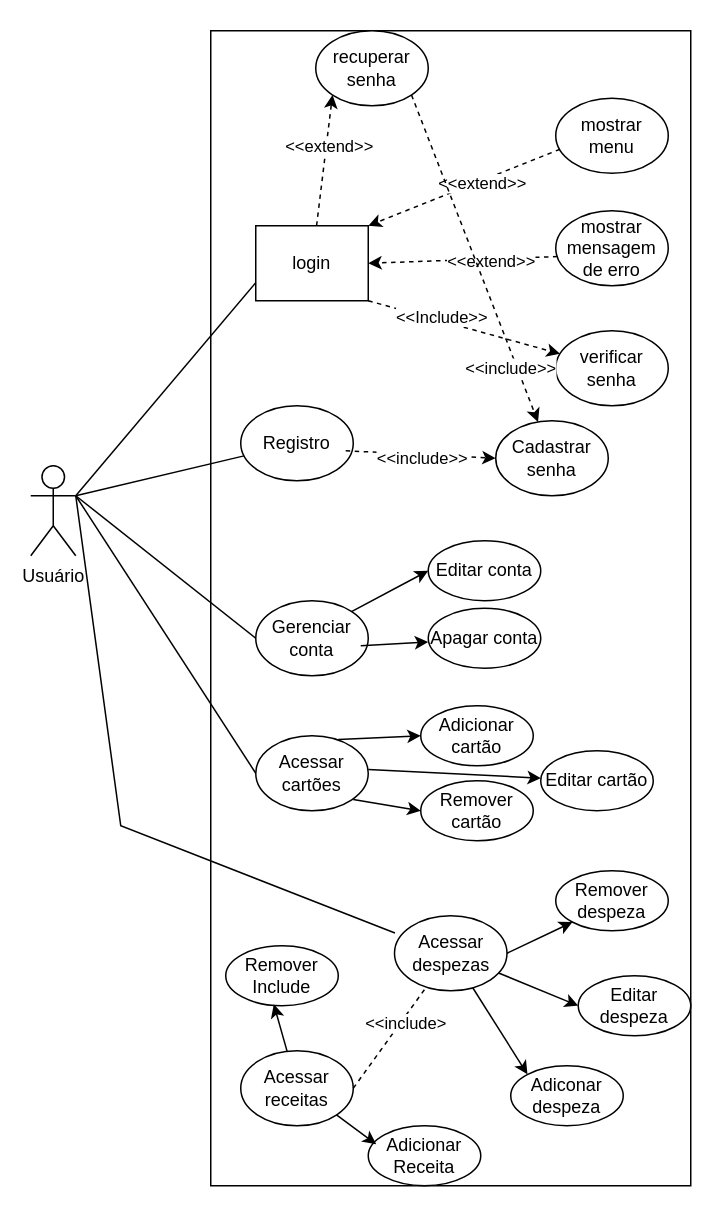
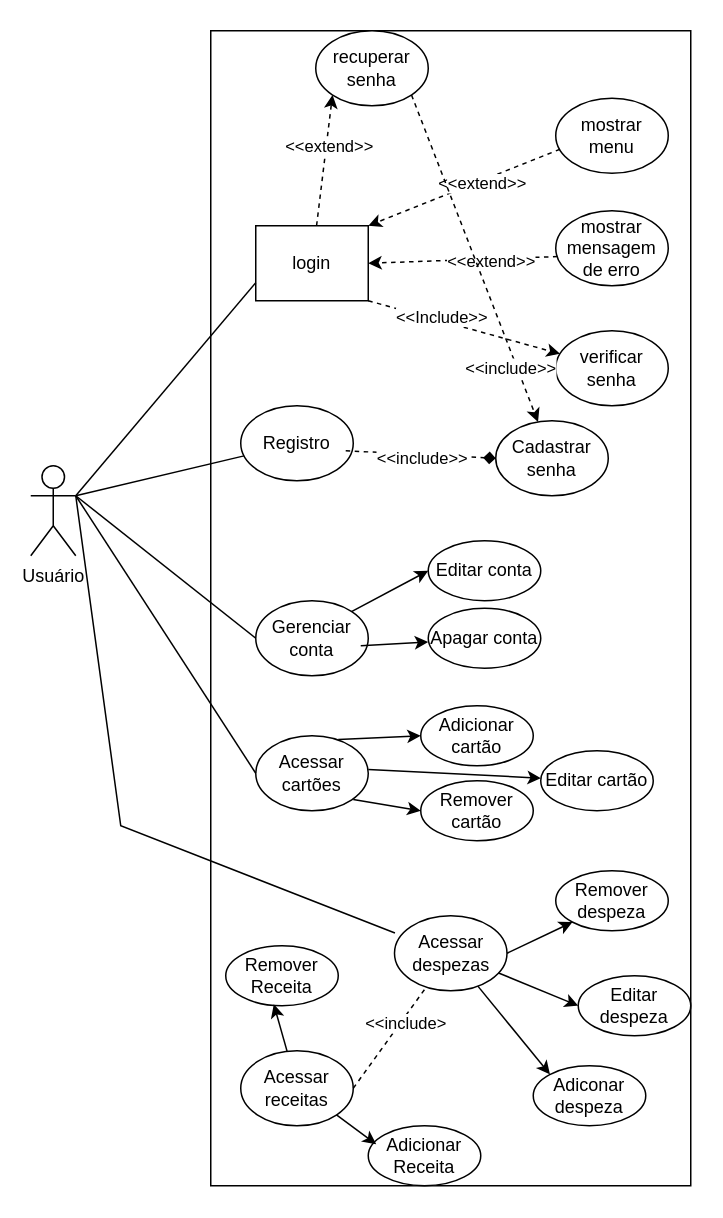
- <mxCell id="32" value="" style="endArrow=classic;html=1;rounded=0;exitX=0.933;exitY=0.6;exitDx=0;exitDy=0;exitPerimeter=0;entryX=0;entryY=0.5;entryDx=0;entryDy=0;dashed=1;" edge="1" parent="1" source="5" target="26"><mxGeometry width="50" height="50" relative="1" as="geometry"><mxPoint x="220" y="310" as="sourcePoint" /><mxPoint x="270" y="260" as="targetPoint" /></mxGeometry></mxCell>
+ <mxCell id="32" value="" style="endArrow=diamond;html=1;rounded=0;exitX=0.933;exitY=0.6;exitDx=0;exitDy=0;exitPerimeter=0;entryX=0;entryY=0.5;entryDx=0;entryDy=0;dashed=1;" edge="1" parent="1" source="5" target="26"><mxGeometry width="50" height="50" relative="1" as="geometry"><mxPoint x="220" y="310" as="sourcePoint" /><mxPoint x="270" y="260" as="targetPoint" /></mxGeometry></mxCell>
- <mxCell id="45" value="Remover Include" style="ellipse;whiteSpace=wrap;html=1;" vertex="1" parent="1"><mxGeometry x="150" y="630" width="75" height="40" as="geometry" /></mxCell>
+ <mxCell id="45" value="Remover Receita" style="ellipse;whiteSpace=wrap;html=1;" vertex="1" parent="1"><mxGeometry x="150" y="630" width="75" height="40" as="geometry" /></mxCell>
- <mxCell id="47" value="Adiconar despeza" style="ellipse;whiteSpace=wrap;html=1;" vertex="1" parent="1"><mxGeometry x="340" y="710" width="75" height="40" as="geometry" /></mxCell>
+ <mxCell id="47" value="Adiconar despeza" style="ellipse;whiteSpace=wrap;html=1;" vertex="1" parent="1"><mxGeometry x="355" y="710" width="75" height="40" as="geometry" /></mxCell>
